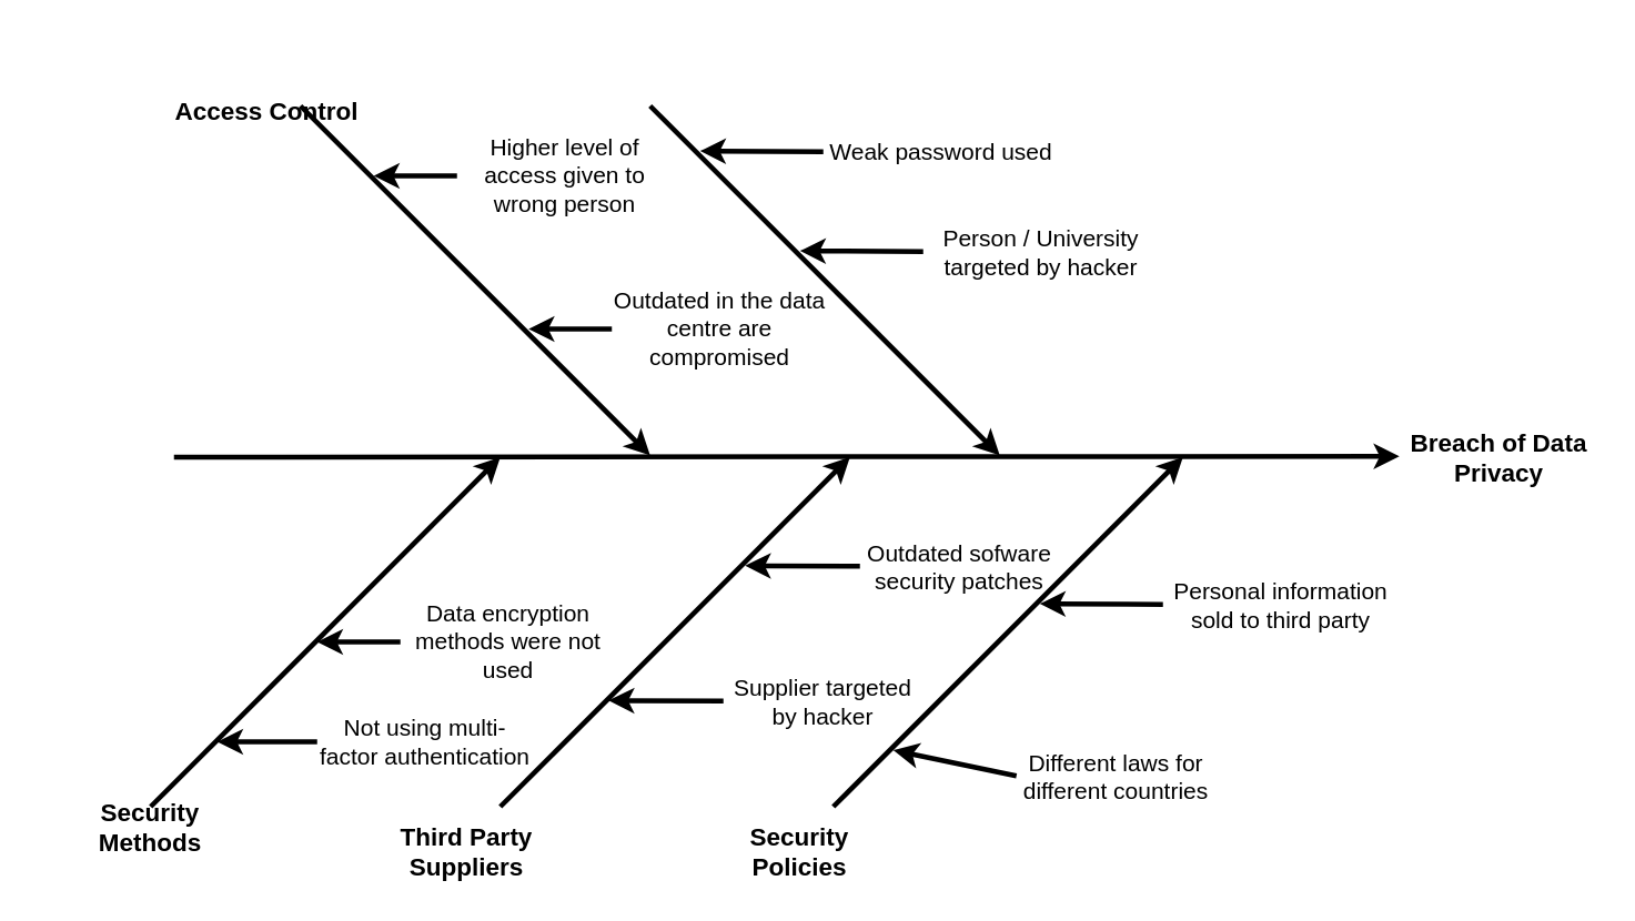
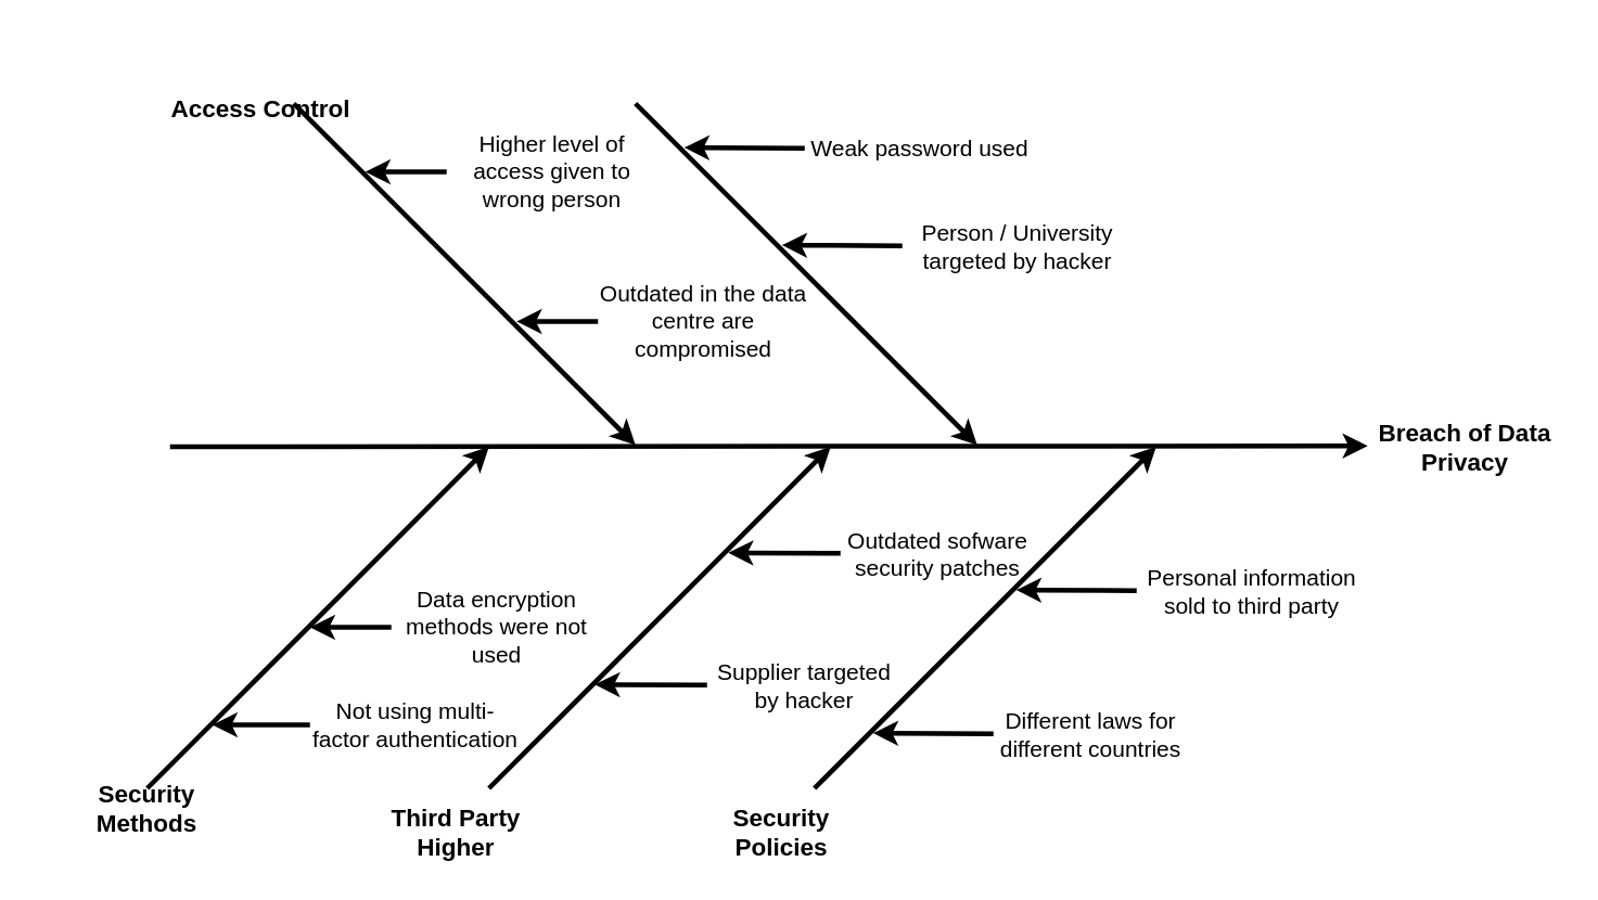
- <mxCell id="15" value="Different laws for different countries" style="text;html=1;strokeColor=none;fillColor=none;align=center;verticalAlign=middle;whiteSpace=wrap;rounded=0;fontSize=14;" vertex="1" parent="2"><mxGeometry x="590" y="425" width="120" height="41" as="geometry" /></mxCell>
+ <mxCell id="15" value="Different laws for different countries" style="text;html=1;strokeColor=none;fillColor=none;align=center;verticalAlign=middle;whiteSpace=wrap;rounded=0;fontSize=14;" vertex="1" parent="2"><mxGeometry x="590" y="410" width="120" height="41" as="geometry" /></mxCell>
- <mxCell id="12" value="Third Party Suppliers" style="text;html=1;strokeColor=none;fillColor=none;align=center;verticalAlign=middle;whiteSpace=wrap;rounded=0;fontSize=15;fontStyle=1" vertex="1" parent="2"><mxGeometry x="200" y="470" width="120" height="41" as="geometry" /></mxCell>
+ <mxCell id="12" value="Third Party Higher" style="text;html=1;strokeColor=none;fillColor=none;align=center;verticalAlign=middle;whiteSpace=wrap;rounded=0;fontSize=15;fontStyle=1" vertex="1" parent="2"><mxGeometry x="200" y="470" width="120" height="41" as="geometry" /></mxCell>
